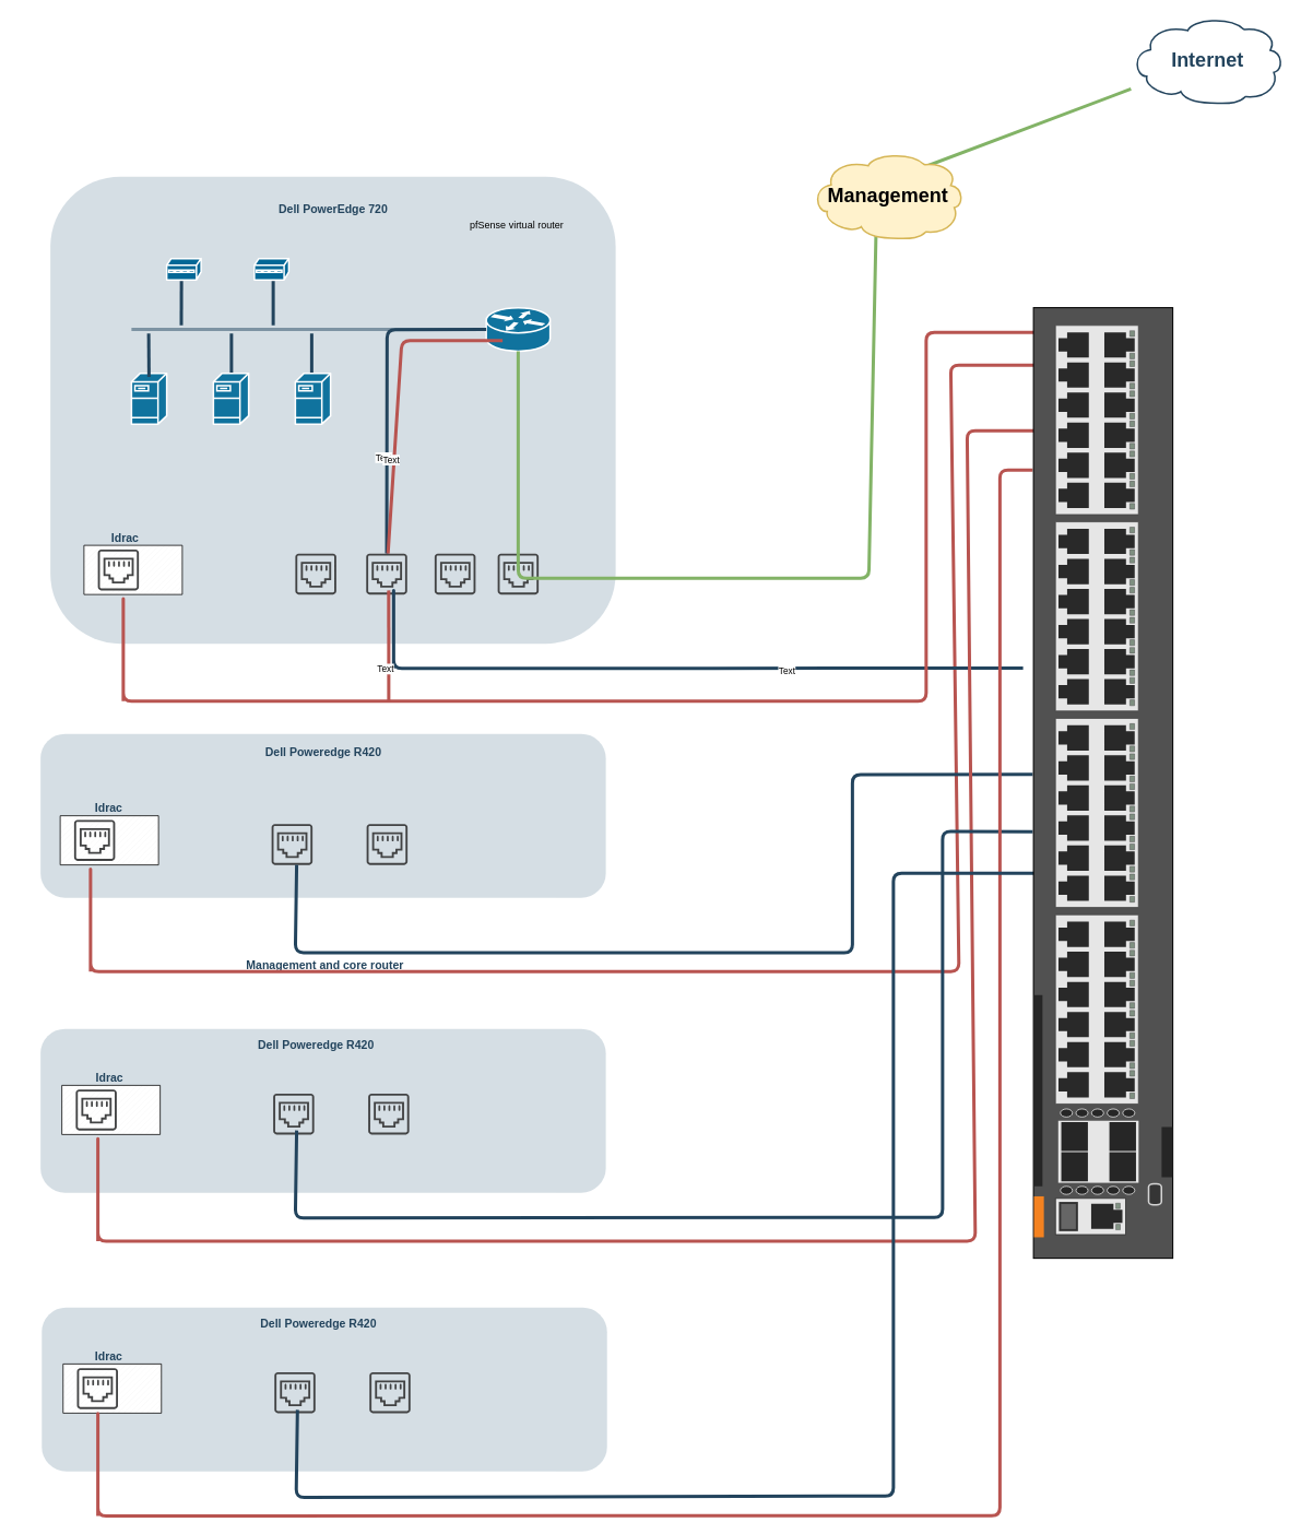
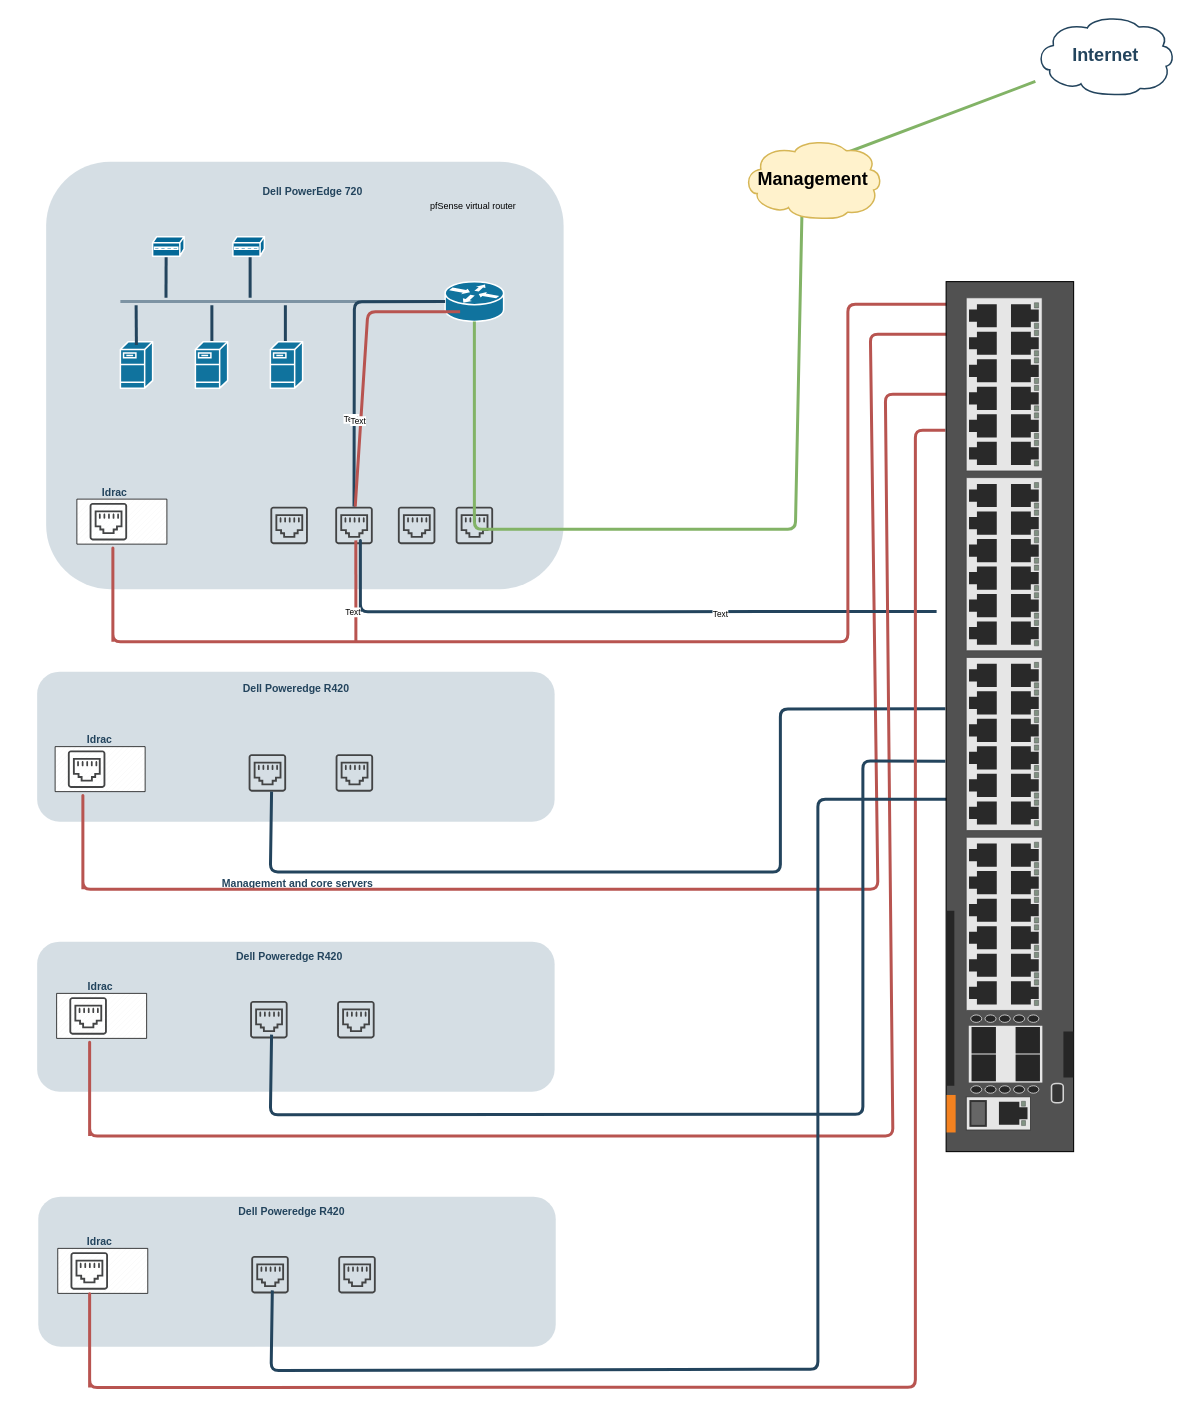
- <mxCell id="58" value="&lt;font color=&quot;#23445d&quot;&gt;Dell PowerEdge 720&lt;/font&gt;" style="rounded=1;whiteSpace=wrap;html=1;strokeColor=none;fillColor=none;fontSize=14;fontColor=#742B21;align=center;fontStyle=1" vertex="1" parent="1"><mxGeometry x="293.5" y="245" width="225" height="19" as="geometry" /></mxCell>
+ <mxCell id="58" value="&lt;font color=&quot;#23445d&quot;&gt;Dell PowerEdge 720&lt;/font&gt;" style="rounded=1;whiteSpace=wrap;html=1;strokeColor=none;fillColor=none;fontSize=14;fontColor=#742B21;align=center;fontStyle=1" vertex="1" parent="1"><mxGeometry x="303.5" y="245" width="225" height="19" as="geometry" /></mxCell>
- <mxCell id="16" value="&lt;font color=&quot;#23445d&quot;&gt;Management and core router&lt;/font&gt;" style="rounded=1;whiteSpace=wrap;html=1;strokeColor=none;fillColor=none;fontSize=14;fontColor=#742B21;align=center;fontStyle=1" vertex="1" parent="1"><mxGeometry x="284" y="1167" width="225" height="19" as="geometry" /></mxCell>
+ <mxCell id="16" value="&lt;font color=&quot;#23445d&quot;&gt;Management and core servers&lt;/font&gt;" style="rounded=1;whiteSpace=wrap;html=1;strokeColor=none;fillColor=none;fontSize=14;fontColor=#742B21;align=center;fontStyle=1" vertex="1" parent="1"><mxGeometry x="284" y="1167" width="225" height="19" as="geometry" /></mxCell>
